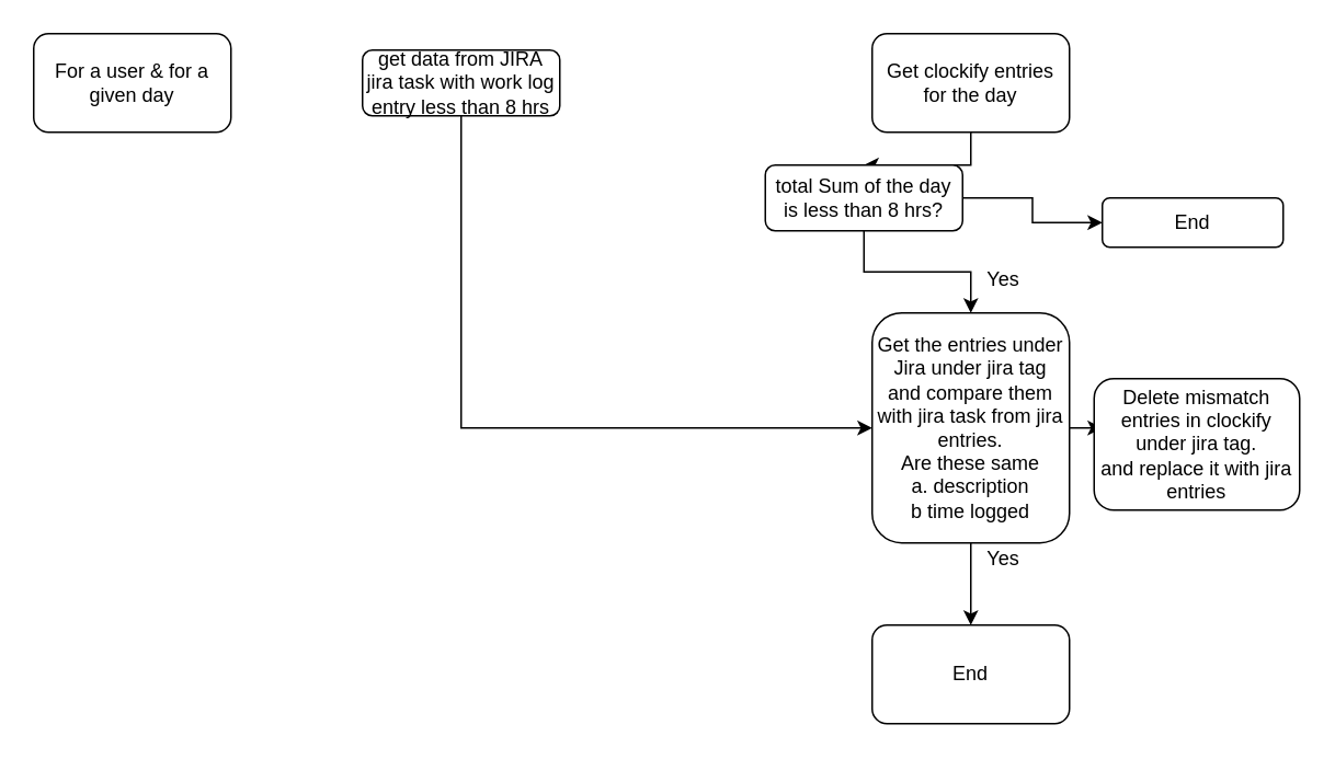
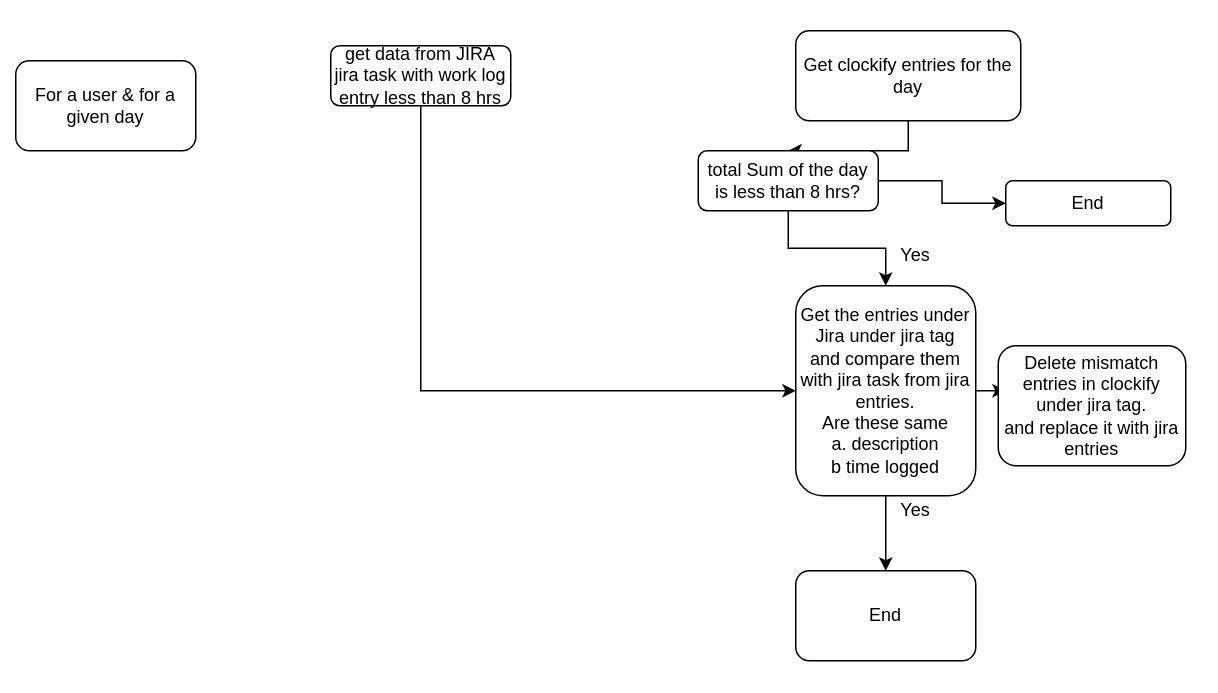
- <mxCell id="4" value="For a user &amp;amp; for a given day" style="rounded=1;whiteSpace=wrap;html=1;" vertex="1" parent="1"><mxGeometry x="20" y="20" width="120" height="60" as="geometry" /></mxCell>
+ <mxCell id="4" value="For a user &amp;amp; for a given day" style="rounded=1;whiteSpace=wrap;html=1;" vertex="1" parent="1"><mxGeometry x="10" y="40" width="120" height="60" as="geometry" /></mxCell>
- <mxCell id="6" value="Get clockify entries for the day" style="rounded=1;whiteSpace=wrap;html=1;" vertex="1" parent="1"><mxGeometry x="530" y="20" width="120" height="60" as="geometry" /></mxCell>
+ <mxCell id="6" value="Get clockify entries for the day" style="rounded=1;whiteSpace=wrap;html=1;" vertex="1" parent="1"><mxGeometry x="530" y="20" width="150" height="60" as="geometry" /></mxCell>
